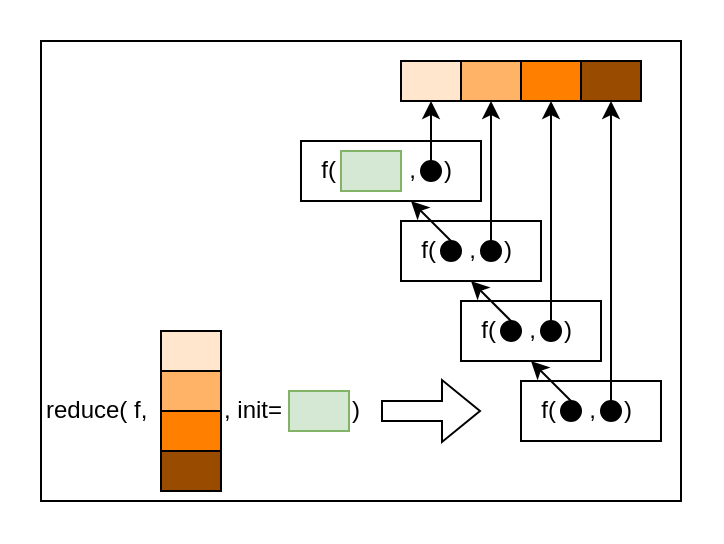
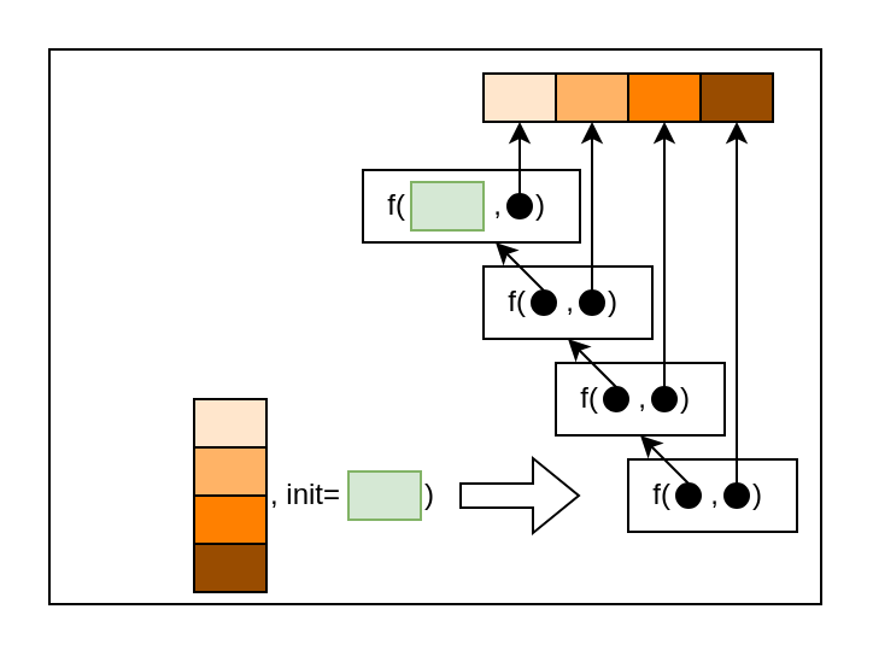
- <mxCell id="3" value="reduce( f,&amp;nbsp;" style="text;html=1;strokeColor=none;fillColor=none;align=center;verticalAlign=middle;whiteSpace=wrap;rounded=0;" parent="1" vertex="1"><mxGeometry x="20" y="190" width="60" height="30" as="geometry" /></mxCell>
